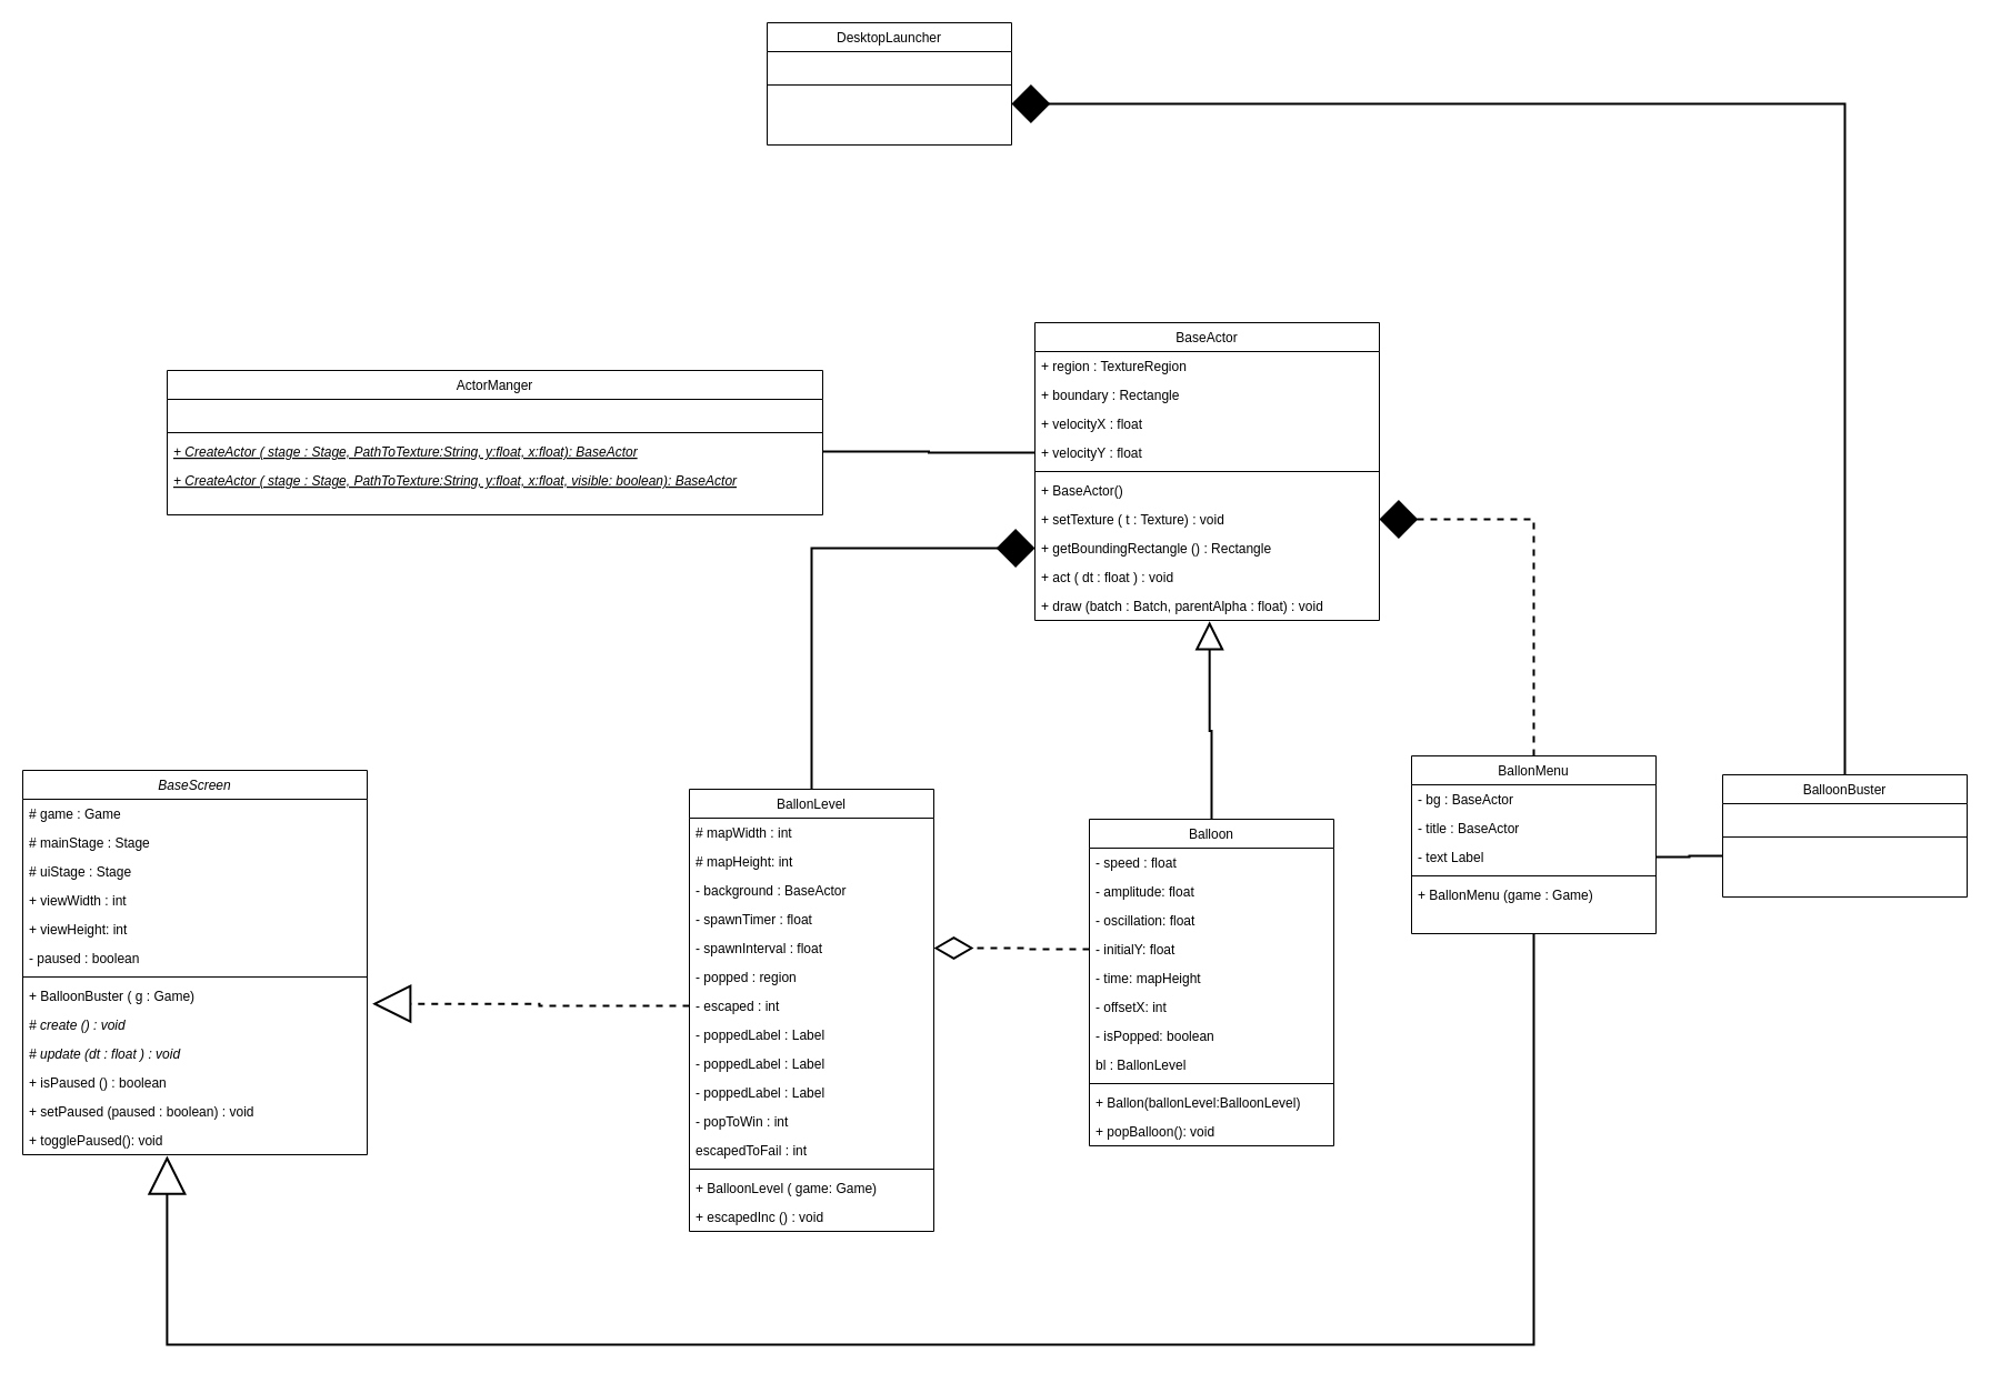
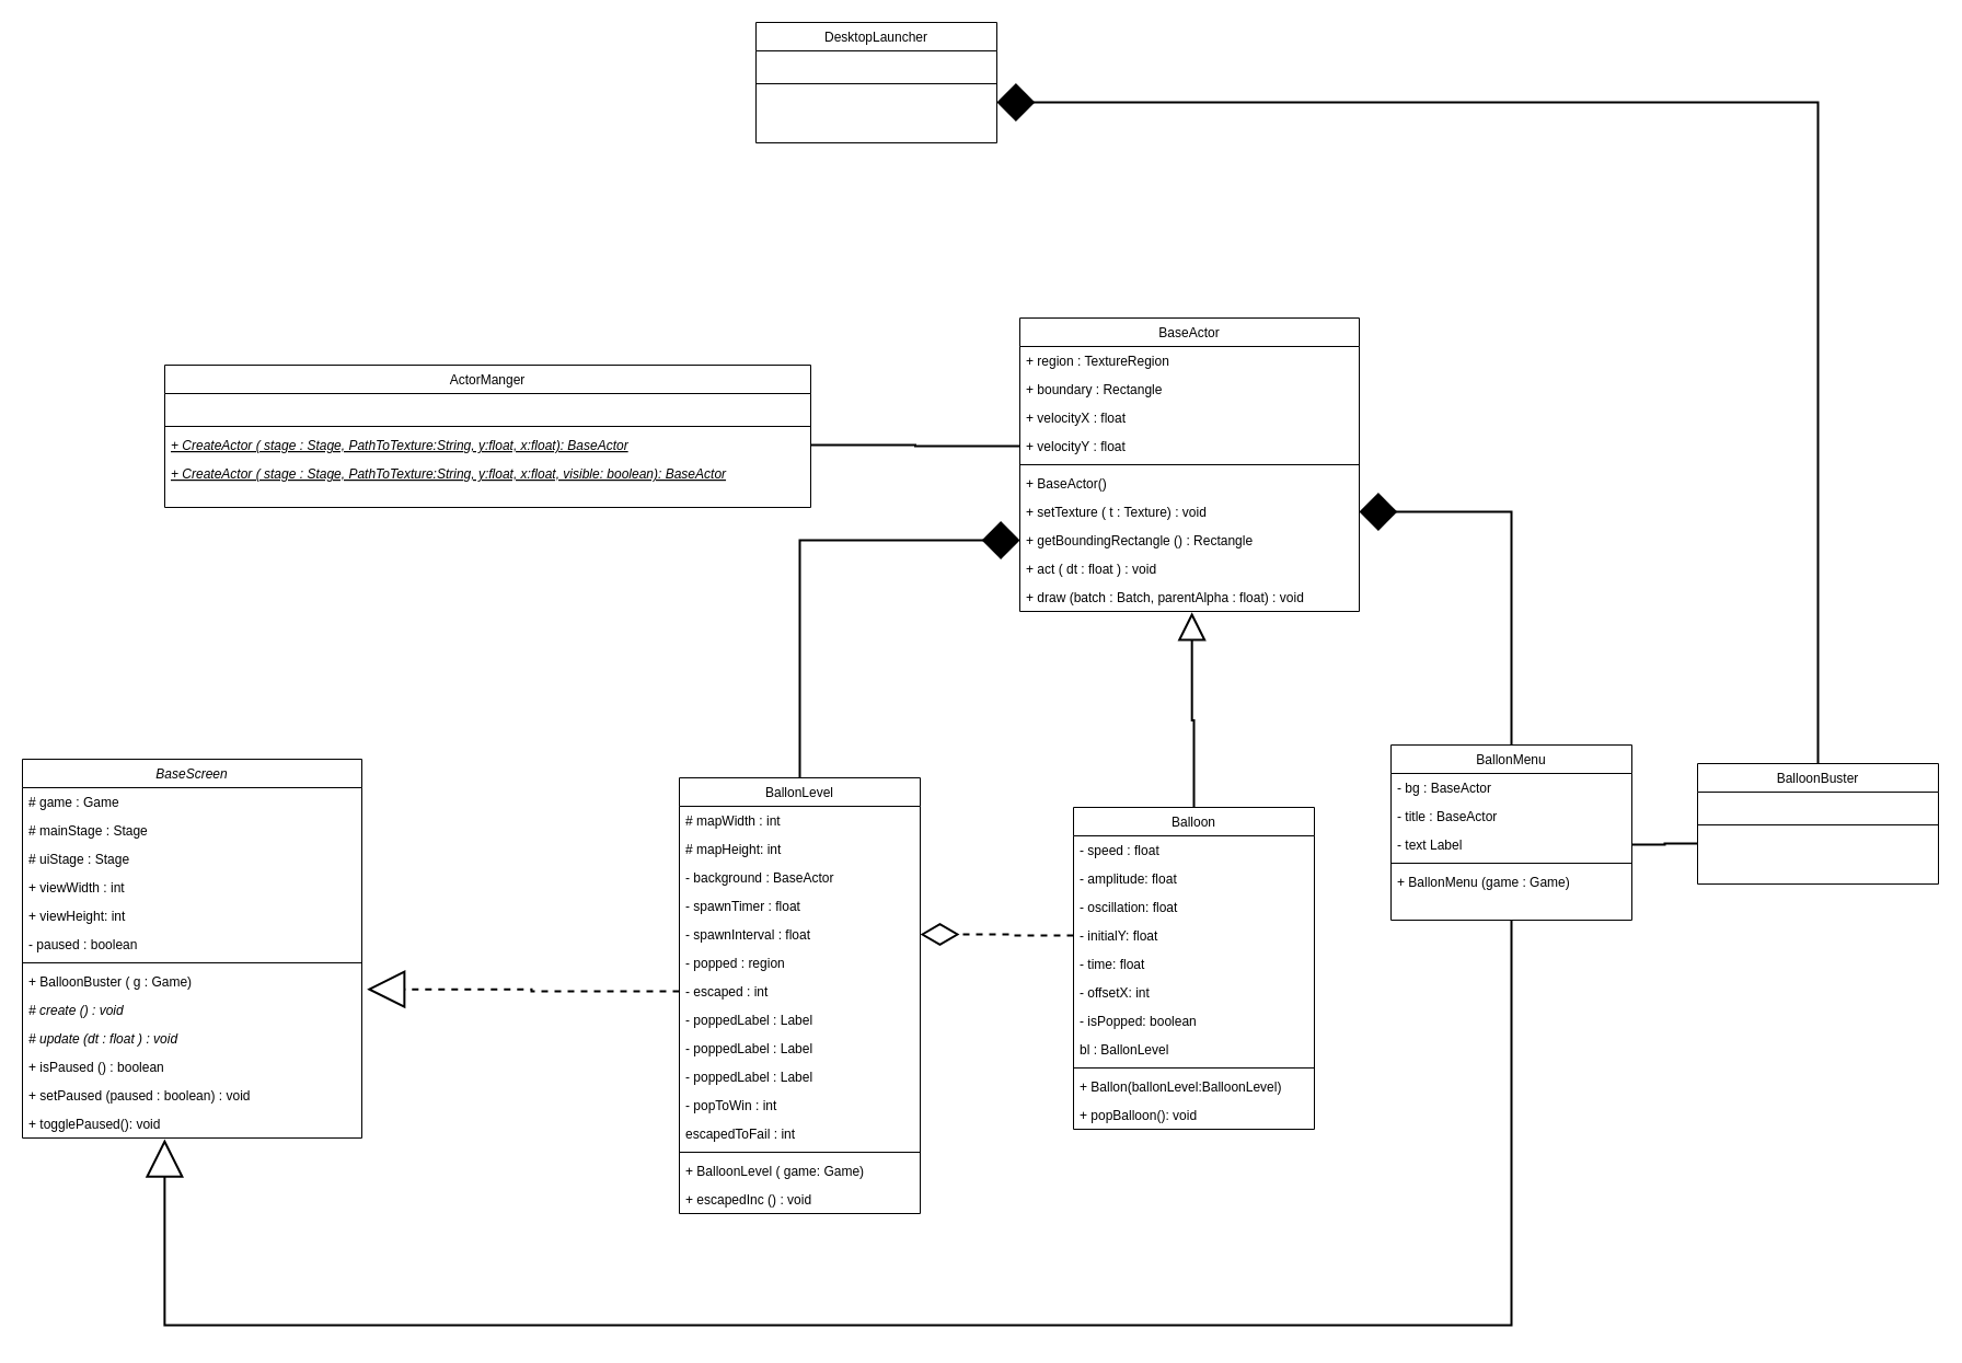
- <mxCell id="42" style="edgeStyle=orthogonalEdgeStyle;rounded=0;orthogonalLoop=1;jettySize=auto;html=1;exitX=0.5;exitY=0;exitDx=0;exitDy=0;entryX=1;entryY=0.5;entryDx=0;entryDy=0;endArrow=diamond;endFill=1;endSize=30;strokeWidth=2;dashed=1;" edge="1" parent="1" source="44" target="57"><mxGeometry relative="1" as="geometry" /></mxCell>
+ <mxCell id="42" style="edgeStyle=orthogonalEdgeStyle;rounded=0;orthogonalLoop=1;jettySize=auto;html=1;exitX=0.5;exitY=0;exitDx=0;exitDy=0;entryX=1;entryY=0.5;entryDx=0;entryDy=0;endArrow=diamond;endFill=1;endSize=30;strokeWidth=2;" edge="1" parent="1" source="44" target="57"><mxGeometry relative="1" as="geometry" /></mxCell>
- <mxCell id="13" value="- time: mapHeight" style="text;align=left;verticalAlign=top;spacingLeft=4;spacingRight=4;overflow=hidden;rotatable=0;points=[[0,0.5],[1,0.5]];portConstraint=eastwest;rounded=0;shadow=0;html=0;" parent="8" vertex="1"><mxGeometry y="130" width="220" height="26" as="geometry" /></mxCell>
+ <mxCell id="13" value="- time: float" style="text;align=left;verticalAlign=top;spacingLeft=4;spacingRight=4;overflow=hidden;rotatable=0;points=[[0,0.5],[1,0.5]];portConstraint=eastwest;rounded=0;shadow=0;html=0;" parent="8" vertex="1"><mxGeometry y="130" width="220" height="26" as="geometry" /></mxCell>
